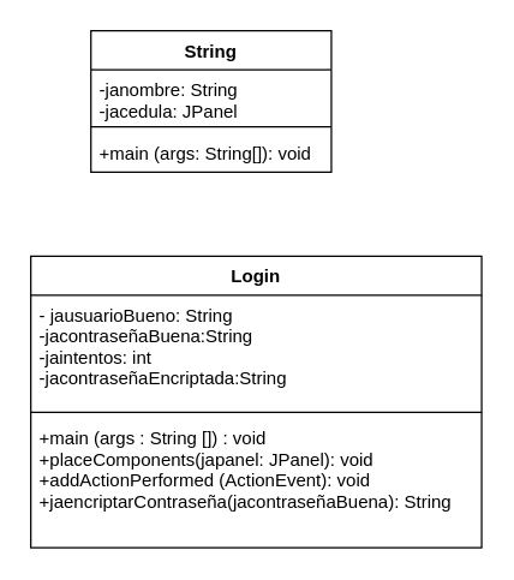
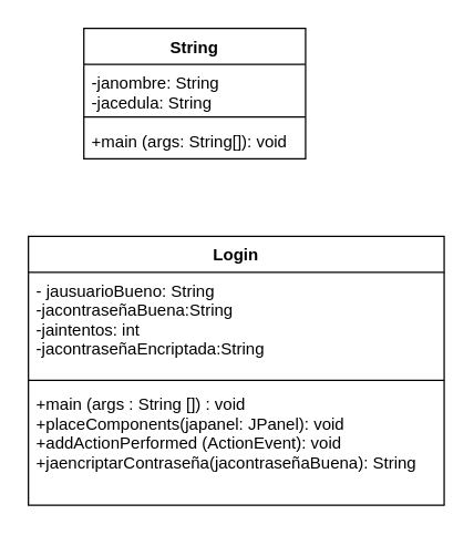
- <mxCell id="3" value="-janombre: String&#10;-jacedula: JPanel " style="text;strokeColor=none;fillColor=none;align=left;verticalAlign=top;spacingLeft=4;spacingRight=4;overflow=hidden;rotatable=0;points=[[0,0.5],[1,0.5]];portConstraint=eastwest;" vertex="1" parent="2"><mxGeometry y="26" width="160" height="34" as="geometry" /></mxCell>
+ <mxCell id="3" value="-janombre: String&#10;-jacedula: String " style="text;strokeColor=none;fillColor=none;align=left;verticalAlign=top;spacingLeft=4;spacingRight=4;overflow=hidden;rotatable=0;points=[[0,0.5],[1,0.5]];portConstraint=eastwest;" vertex="1" parent="2"><mxGeometry y="26" width="160" height="34" as="geometry" /></mxCell>
